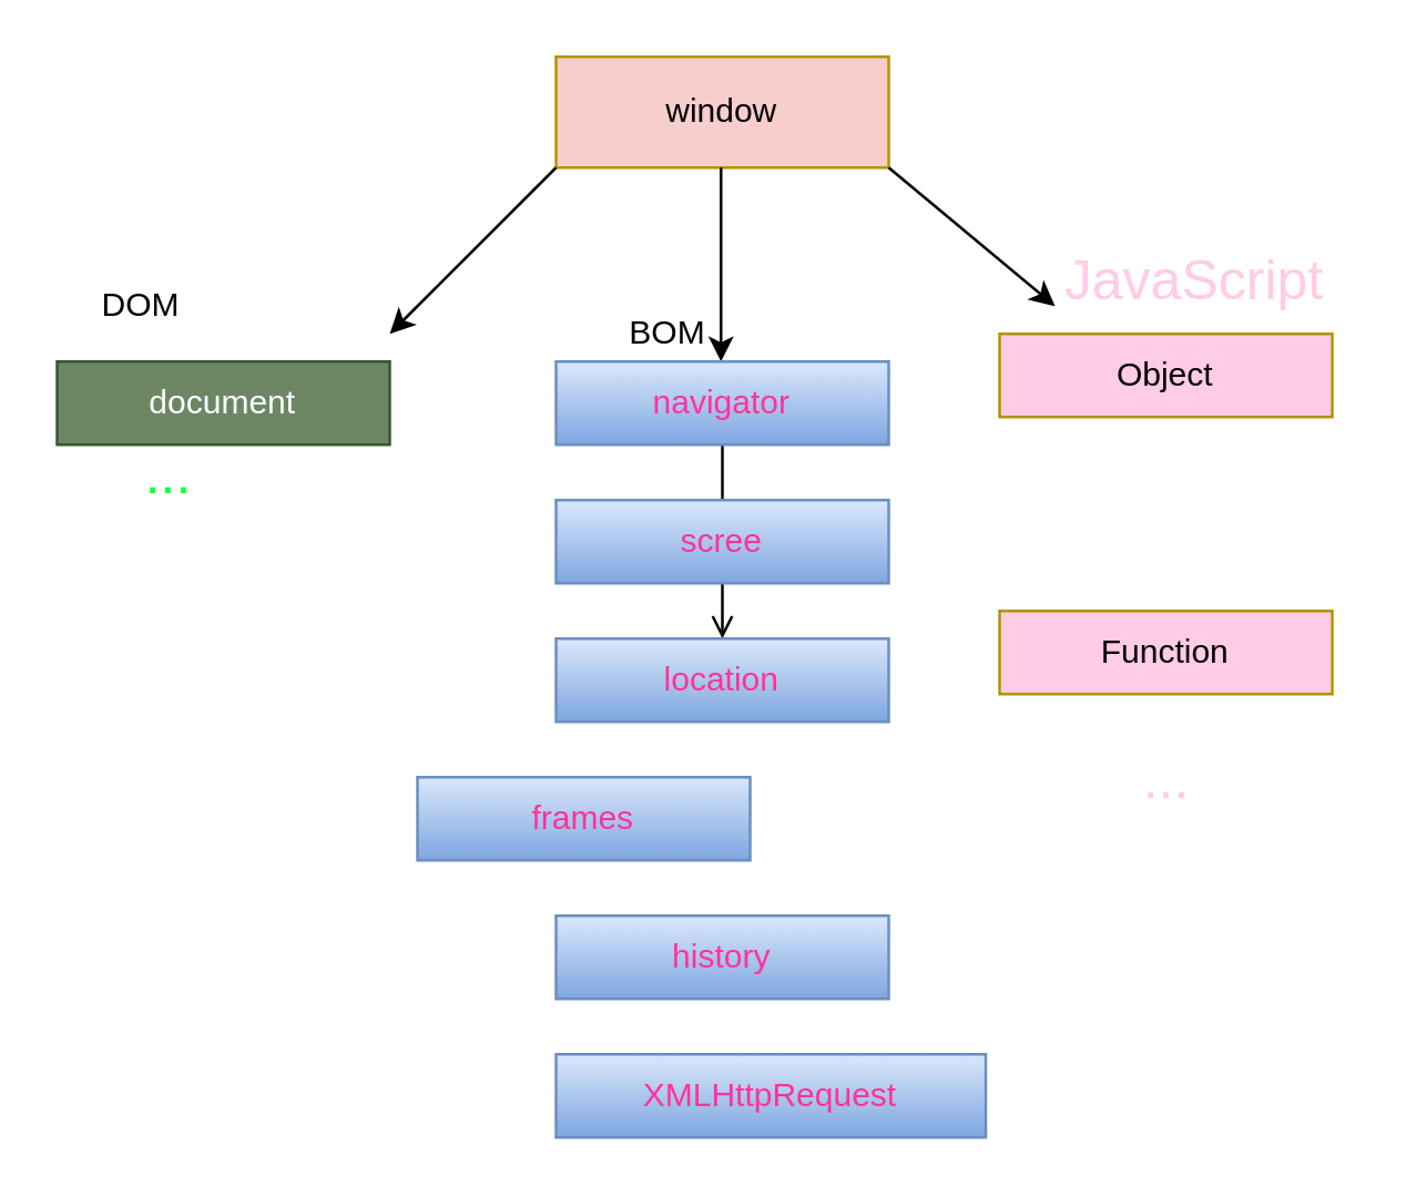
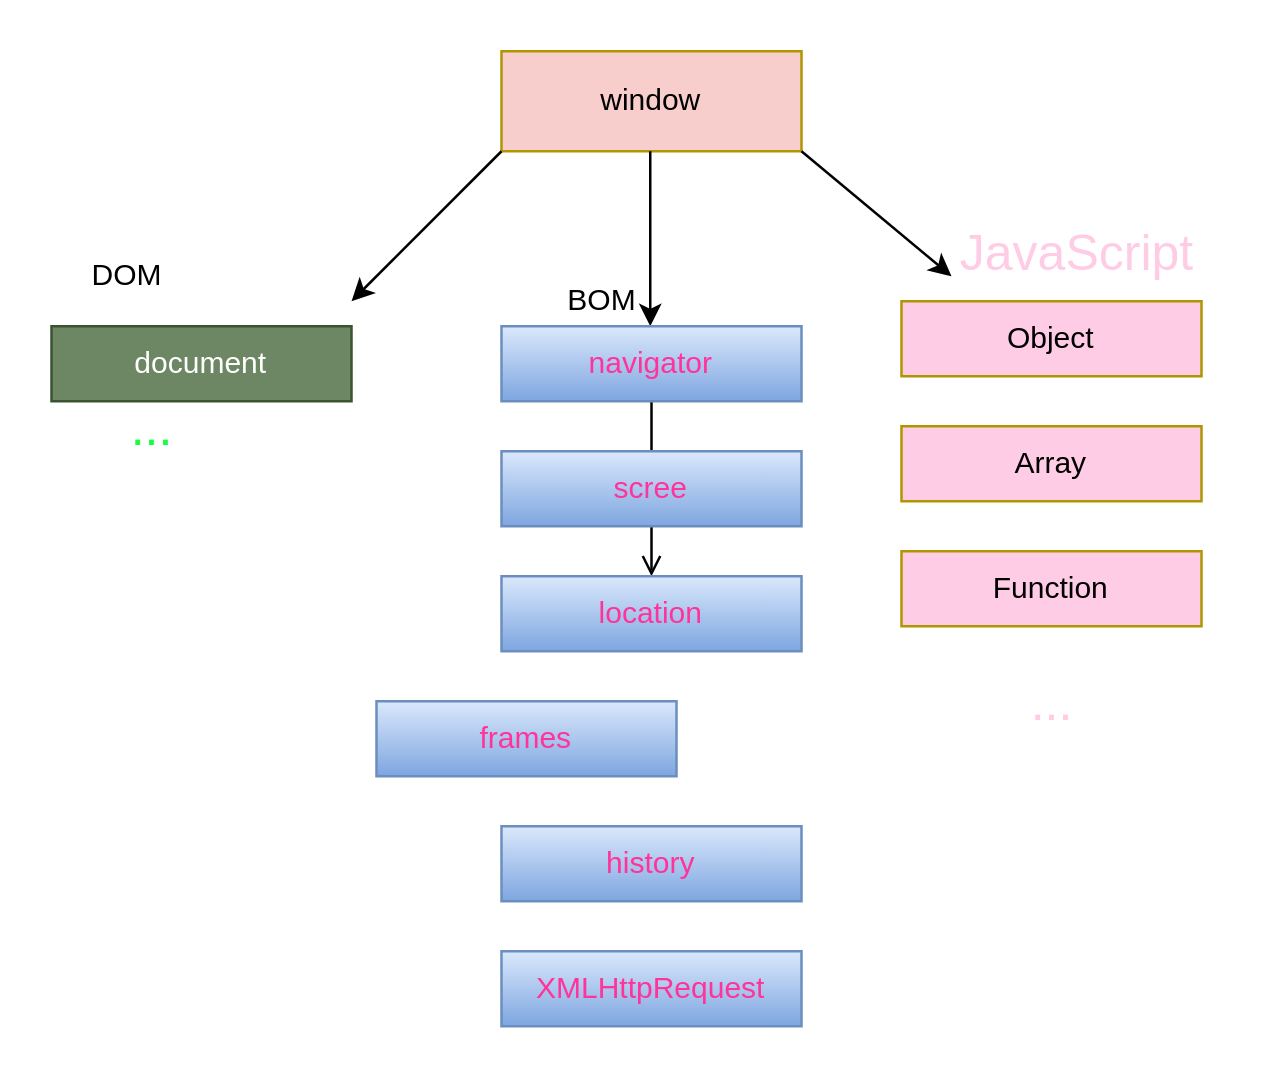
+ <mxCell id="17" value="Array" style="rounded=0;whiteSpace=wrap;html=1;fillColor=#FFCCE6;strokeColor=#B09500;fontColor=#000000;" parent="1" vertex="1"><mxGeometry x="360" y="170" width="120" height="30" as="geometry" /></mxCell>
- <mxCell id="10" value="&lt;font color=&quot;#ff3399&quot;&gt;XMLHttpRequest&lt;/font&gt;" style="rounded=0;whiteSpace=wrap;html=1;fillColor=#dae8fc;gradientColor=#7ea6e0;strokeColor=#6c8ebf;" parent="1" vertex="1"><mxGeometry x="200" y="380" width="155" height="30" as="geometry" /></mxCell>
+ <mxCell id="10" value="&lt;font color=&quot;#ff3399&quot;&gt;XMLHttpRequest&lt;/font&gt;" style="rounded=0;whiteSpace=wrap;html=1;fillColor=#dae8fc;gradientColor=#7ea6e0;strokeColor=#6c8ebf;" parent="1" vertex="1"><mxGeometry x="200" y="380" width="120" height="30" as="geometry" /></mxCell>
